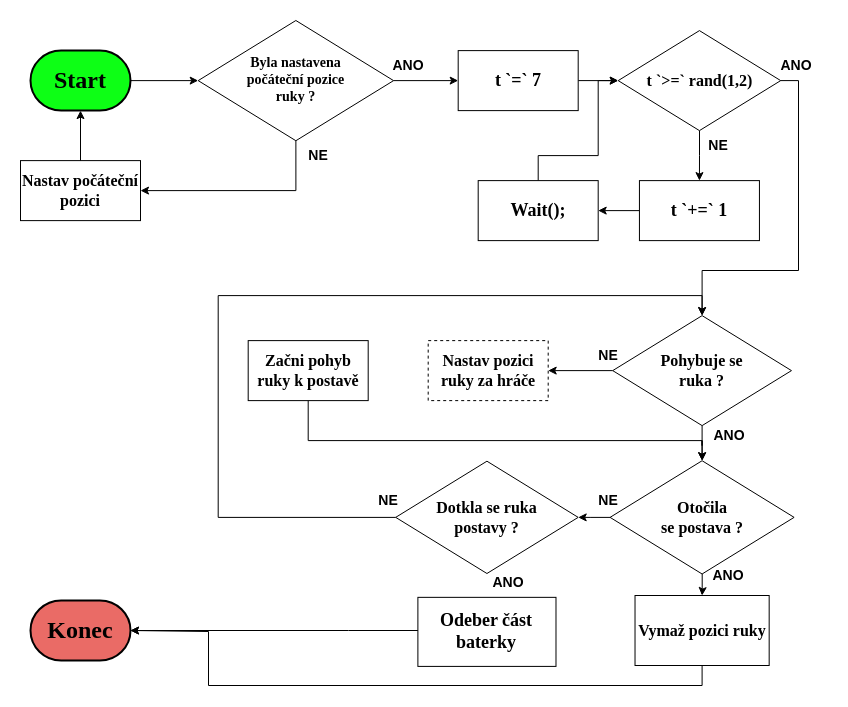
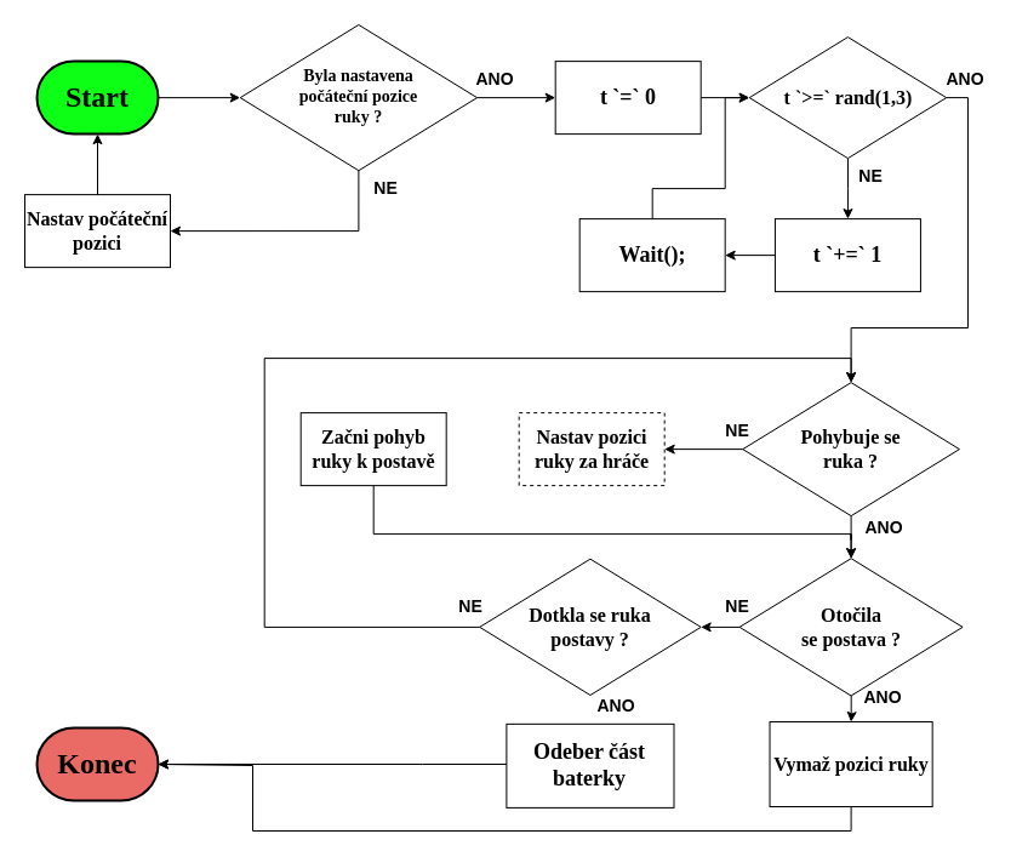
- <mxCell id="10" value="&lt;font style=&quot;font-size: 18px;&quot; face=&quot;Verdana&quot;&gt;&lt;b style=&quot;&quot;&gt;t `=` 7&lt;/b&gt;&lt;/font&gt;" style="rounded=0;whiteSpace=wrap;html=1;" parent="1" vertex="1"><mxGeometry x="457.69" y="50.11" width="120" height="60" as="geometry" /></mxCell>
+ <mxCell id="10" value="&lt;font style=&quot;font-size: 18px;&quot; face=&quot;Verdana&quot;&gt;&lt;b style=&quot;&quot;&gt;t `=` 0&lt;/b&gt;&lt;/font&gt;" style="rounded=0;whiteSpace=wrap;html=1;" parent="1" vertex="1"><mxGeometry x="457.69" y="50.11" width="120" height="60" as="geometry" /></mxCell>
- <mxCell id="13" value="&lt;font style=&quot;font-size: 16px;&quot; face=&quot;Verdana&quot;&gt;&lt;b style=&quot;&quot;&gt;t `&amp;gt;=` rand(1,2)&lt;/b&gt;&lt;/font&gt;" style="rhombus;whiteSpace=wrap;html=1;" parent="1" vertex="1"><mxGeometry x="617.69" y="30.11" width="162.5" height="100" as="geometry" /></mxCell>
+ <mxCell id="13" value="&lt;font style=&quot;font-size: 16px;&quot; face=&quot;Verdana&quot;&gt;&lt;b style=&quot;&quot;&gt;t `&amp;gt;=` rand(1,3)&lt;/b&gt;&lt;/font&gt;" style="rhombus;whiteSpace=wrap;html=1;" parent="1" vertex="1"><mxGeometry x="617.69" y="30.11" width="162.5" height="100" as="geometry" /></mxCell>
